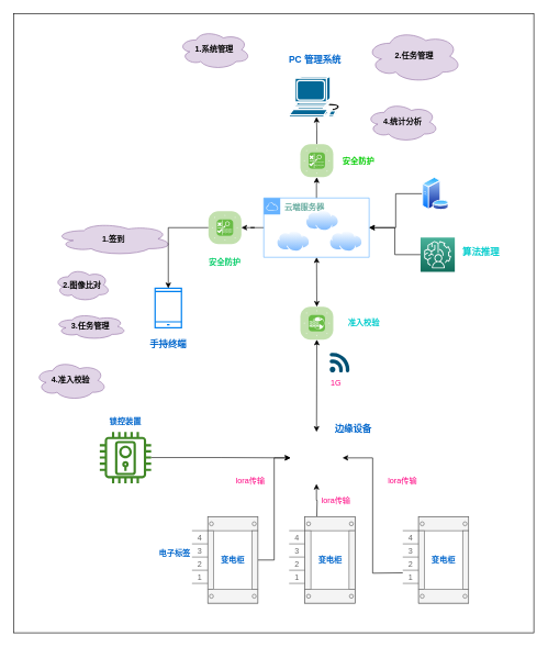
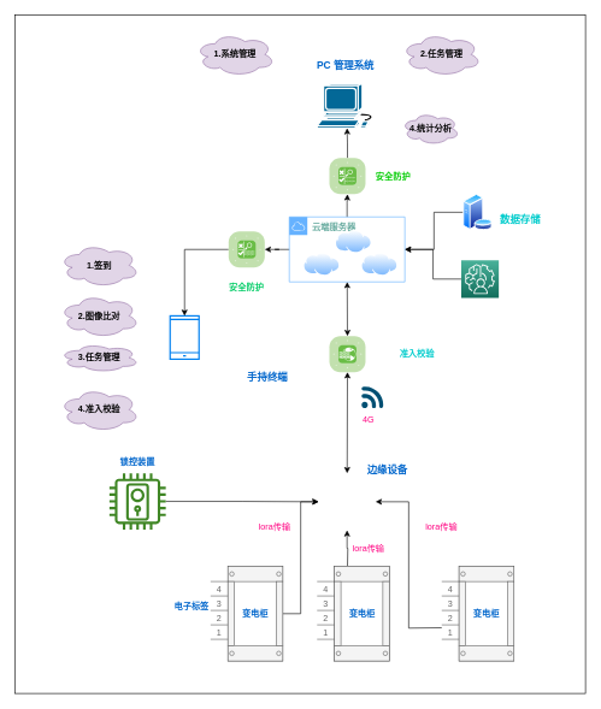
- <mxCell id="25" value="2.任务管理" style="ellipse;shape=cloud;whiteSpace=wrap;html=1;strokeColor=#9673a6;fontStyle=1;fillColor=#e1d5e7;" parent="1" vertex="1"><mxGeometry x="555.5" y="45" width="145" height="80" as="geometry" /></mxCell>
+ <mxCell id="25" value="2.任务管理" style="ellipse;shape=cloud;whiteSpace=wrap;html=1;strokeColor=#9673a6;fontStyle=1;fillColor=#e1d5e7;" parent="1" vertex="1"><mxGeometry x="555.5" y="45" width="110" height="60" as="geometry" /></mxCell>
- <mxCell id="26" value="4.统计分析" style="ellipse;shape=cloud;whiteSpace=wrap;html=1;strokeColor=#9673a6;fontStyle=1;fillColor=#e1d5e7;" parent="1" vertex="1"><mxGeometry x="555.5" y="155" width="110" height="60" as="geometry" /></mxCell>
+ <mxCell id="26" value="4.统计分析" style="ellipse;shape=cloud;whiteSpace=wrap;html=1;strokeColor=#9673a6;fontStyle=1;fillColor=#e1d5e7;" parent="1" vertex="1"><mxGeometry x="555.5" y="155" width="80" height="45" as="geometry" /></mxCell>
+ <mxCell id="37" value="数据存储" style="text;html=1;strokeColor=none;fillColor=none;align=center;verticalAlign=middle;whiteSpace=wrap;rounded=0;fontSize=14;fontStyle=1;fontColor=#00CCCC;" parent="1" vertex="1"><mxGeometry x="690" y="288.5" width="60" height="30" as="geometry" /></mxCell>
- <mxCell id="27" value="1.签到" style="ellipse;shape=cloud;whiteSpace=wrap;html=1;strokeColor=#9673a6;fontStyle=1;fillColor=#e1d5e7;" parent="1" vertex="1"><mxGeometry x="82" y="337" width="180" height="50" as="geometry" /></mxCell>
+ <mxCell id="27" value="1.签到" style="ellipse;shape=cloud;whiteSpace=wrap;html=1;strokeColor=#9673a6;fontStyle=1;fillColor=#e1d5e7;" parent="1" vertex="1"><mxGeometry x="82" y="337" width="110" height="60" as="geometry" /></mxCell>
- <mxCell id="36" value="算法推理" style="text;html=1;strokeColor=none;fillColor=none;align=center;verticalAlign=middle;whiteSpace=wrap;rounded=0;fontStyle=1;fontSize=14;fontColor=#00CCCC;" parent="1" vertex="1"><mxGeometry x="700" y="367" width="60" height="30" as="geometry" /></mxCell>
- <mxCell id="28" value="2.图像比对" style="ellipse;shape=cloud;whiteSpace=wrap;html=1;strokeColor=#9673a6;fontStyle=1;fillColor=#e1d5e7;" parent="1" vertex="1"><mxGeometry x="82" y="407" width="85" height="50" as="geometry" /></mxCell>
+ <mxCell id="28" value="2.图像比对" style="ellipse;shape=cloud;whiteSpace=wrap;html=1;strokeColor=#9673a6;fontStyle=1;fillColor=#e1d5e7;" parent="1" vertex="1"><mxGeometry x="82" y="407" width="110" height="60" as="geometry" /></mxCell>
- <mxCell id="56" value="准入校验" style="text;html=1;strokeColor=none;fillColor=none;align=center;verticalAlign=middle;whiteSpace=wrap;rounded=0;fontStyle=1;fontColor=#00CCCC;" parent="1" vertex="1"><mxGeometry x="521.5" y="475" width="60" height="30" as="geometry" /></mxCell>
+ <mxCell id="56" value="准入校验" style="text;html=1;strokeColor=none;fillColor=none;align=center;verticalAlign=middle;whiteSpace=wrap;rounded=0;fontStyle=1;fontColor=#00CCCC;" parent="1" vertex="1"><mxGeometry x="546.5" y="475" width="60" height="30" as="geometry" /></mxCell>
- <mxCell id="21" value="手持终端" style="text;html=1;strokeColor=none;fillColor=none;align=center;verticalAlign=middle;whiteSpace=wrap;rounded=0;fontStyle=1;fontSize=14;fontColor=#0066CC;" parent="1" vertex="1"><mxGeometry x="225" y="507" width="60" height="30" as="geometry" /></mxCell>
+ <mxCell id="21" value="手持终端" style="text;html=1;strokeColor=none;fillColor=none;align=center;verticalAlign=middle;whiteSpace=wrap;rounded=0;fontStyle=1;fontSize=14;fontColor=#0066CC;" parent="1" vertex="1"><mxGeometry x="340" y="507" width="60" height="30" as="geometry" /></mxCell>
- <mxCell id="31" value="4.准入校验" style="ellipse;shape=cloud;whiteSpace=wrap;html=1;strokeColor=#9673a6;fontStyle=1;fillColor=#e1d5e7;" parent="1" vertex="1"><mxGeometry x="52" y="547" width="110" height="60" as="geometry" /></mxCell>
+ <mxCell id="31" value="4.准入校验" style="ellipse;shape=cloud;whiteSpace=wrap;html=1;strokeColor=#9673a6;fontStyle=1;fillColor=#e1d5e7;" parent="1" vertex="1"><mxGeometry x="82" y="537" width="110" height="60" as="geometry" /></mxCell>
- <mxCell id="19" value="1G" style="text;html=1;strokeColor=none;fillColor=none;align=center;verticalAlign=middle;whiteSpace=wrap;rounded=0;fontColor=#FF0080;" parent="1" vertex="1"><mxGeometry x="480" y="567" width="60" height="30" as="geometry" /></mxCell>
+ <mxCell id="19" value="4G" style="text;html=1;strokeColor=none;fillColor=none;align=center;verticalAlign=middle;whiteSpace=wrap;rounded=0;fontColor=#FF0080;" parent="1" vertex="1"><mxGeometry x="480" y="567" width="60" height="30" as="geometry" /></mxCell>
